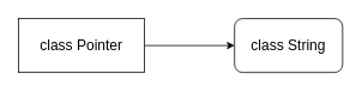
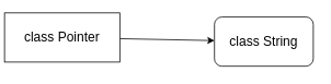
- <mxCell id="3" value="&lt;font style=&quot;font-size: 16px&quot;&gt;class Pointer&lt;/font&gt;" style="whiteSpace=wrap;html=1;rounded=0;" vertex="1" parent="1"><mxGeometry x="20" y="20" width="140" height="60" as="geometry" /></mxCell>
+ <mxCell id="3" value="&lt;font style=&quot;font-size: 16px&quot;&gt;class Pointer&lt;/font&gt;" style="whiteSpace=wrap;html=1;rounded=0;" vertex="1" parent="1"><mxGeometry x="5" y="15" width="140" height="60" as="geometry" /></mxCell>
